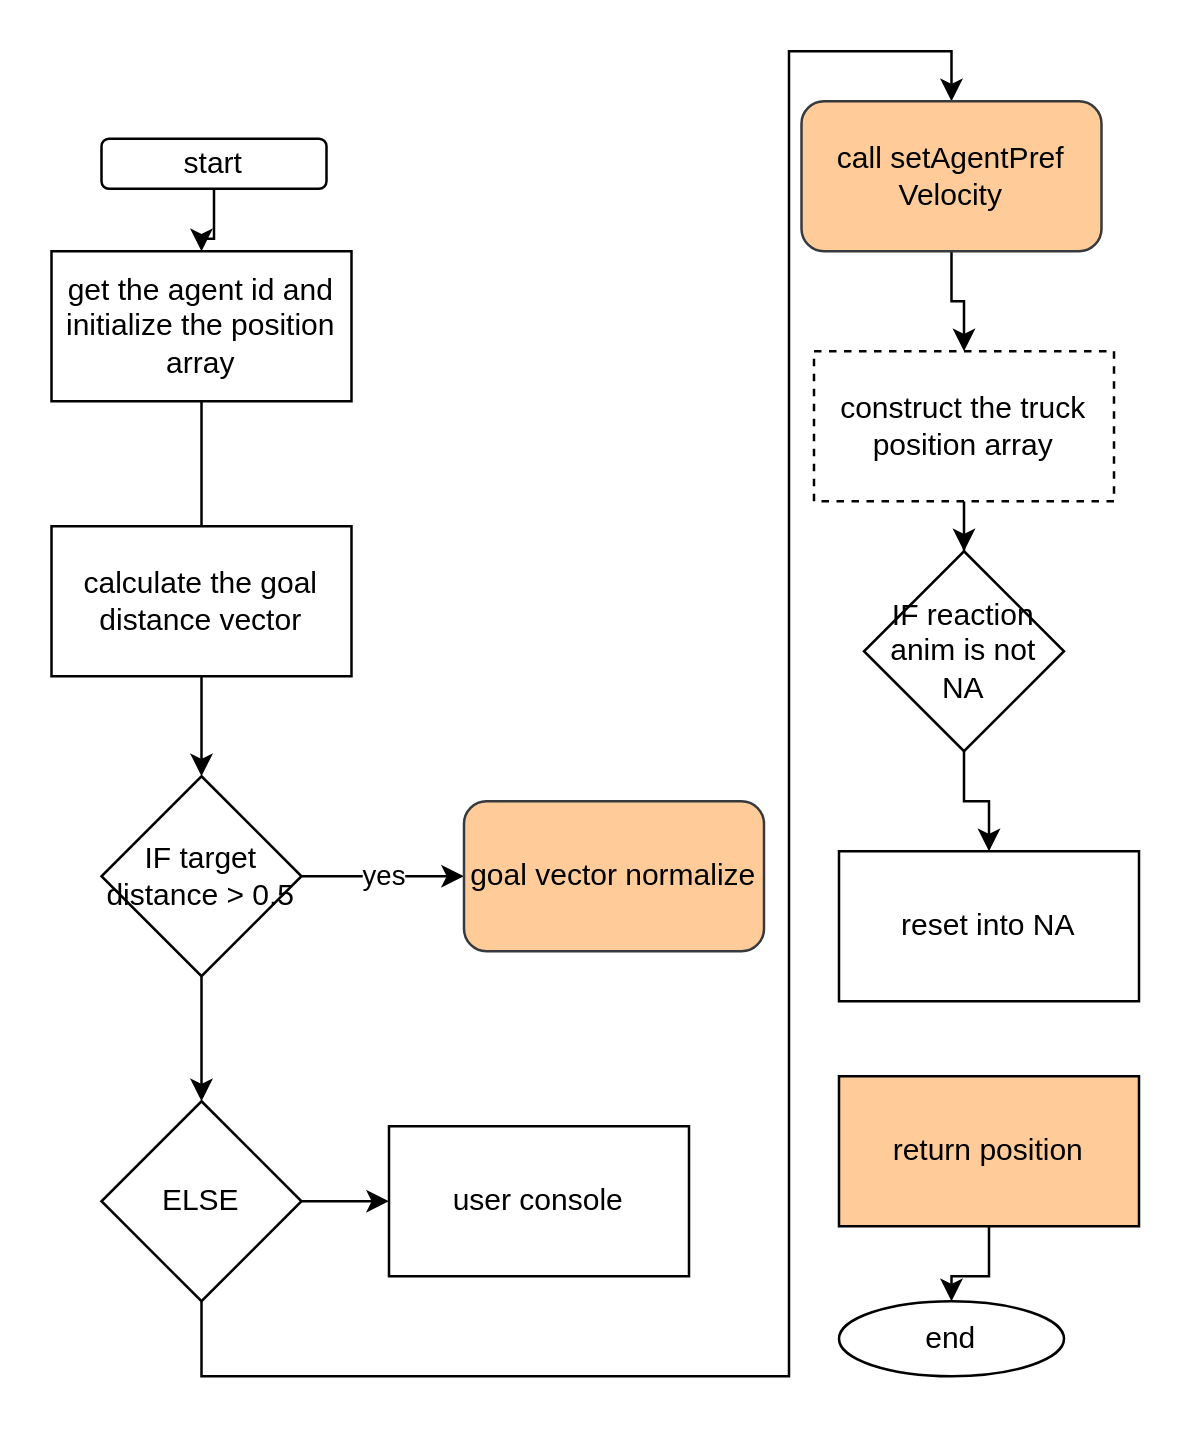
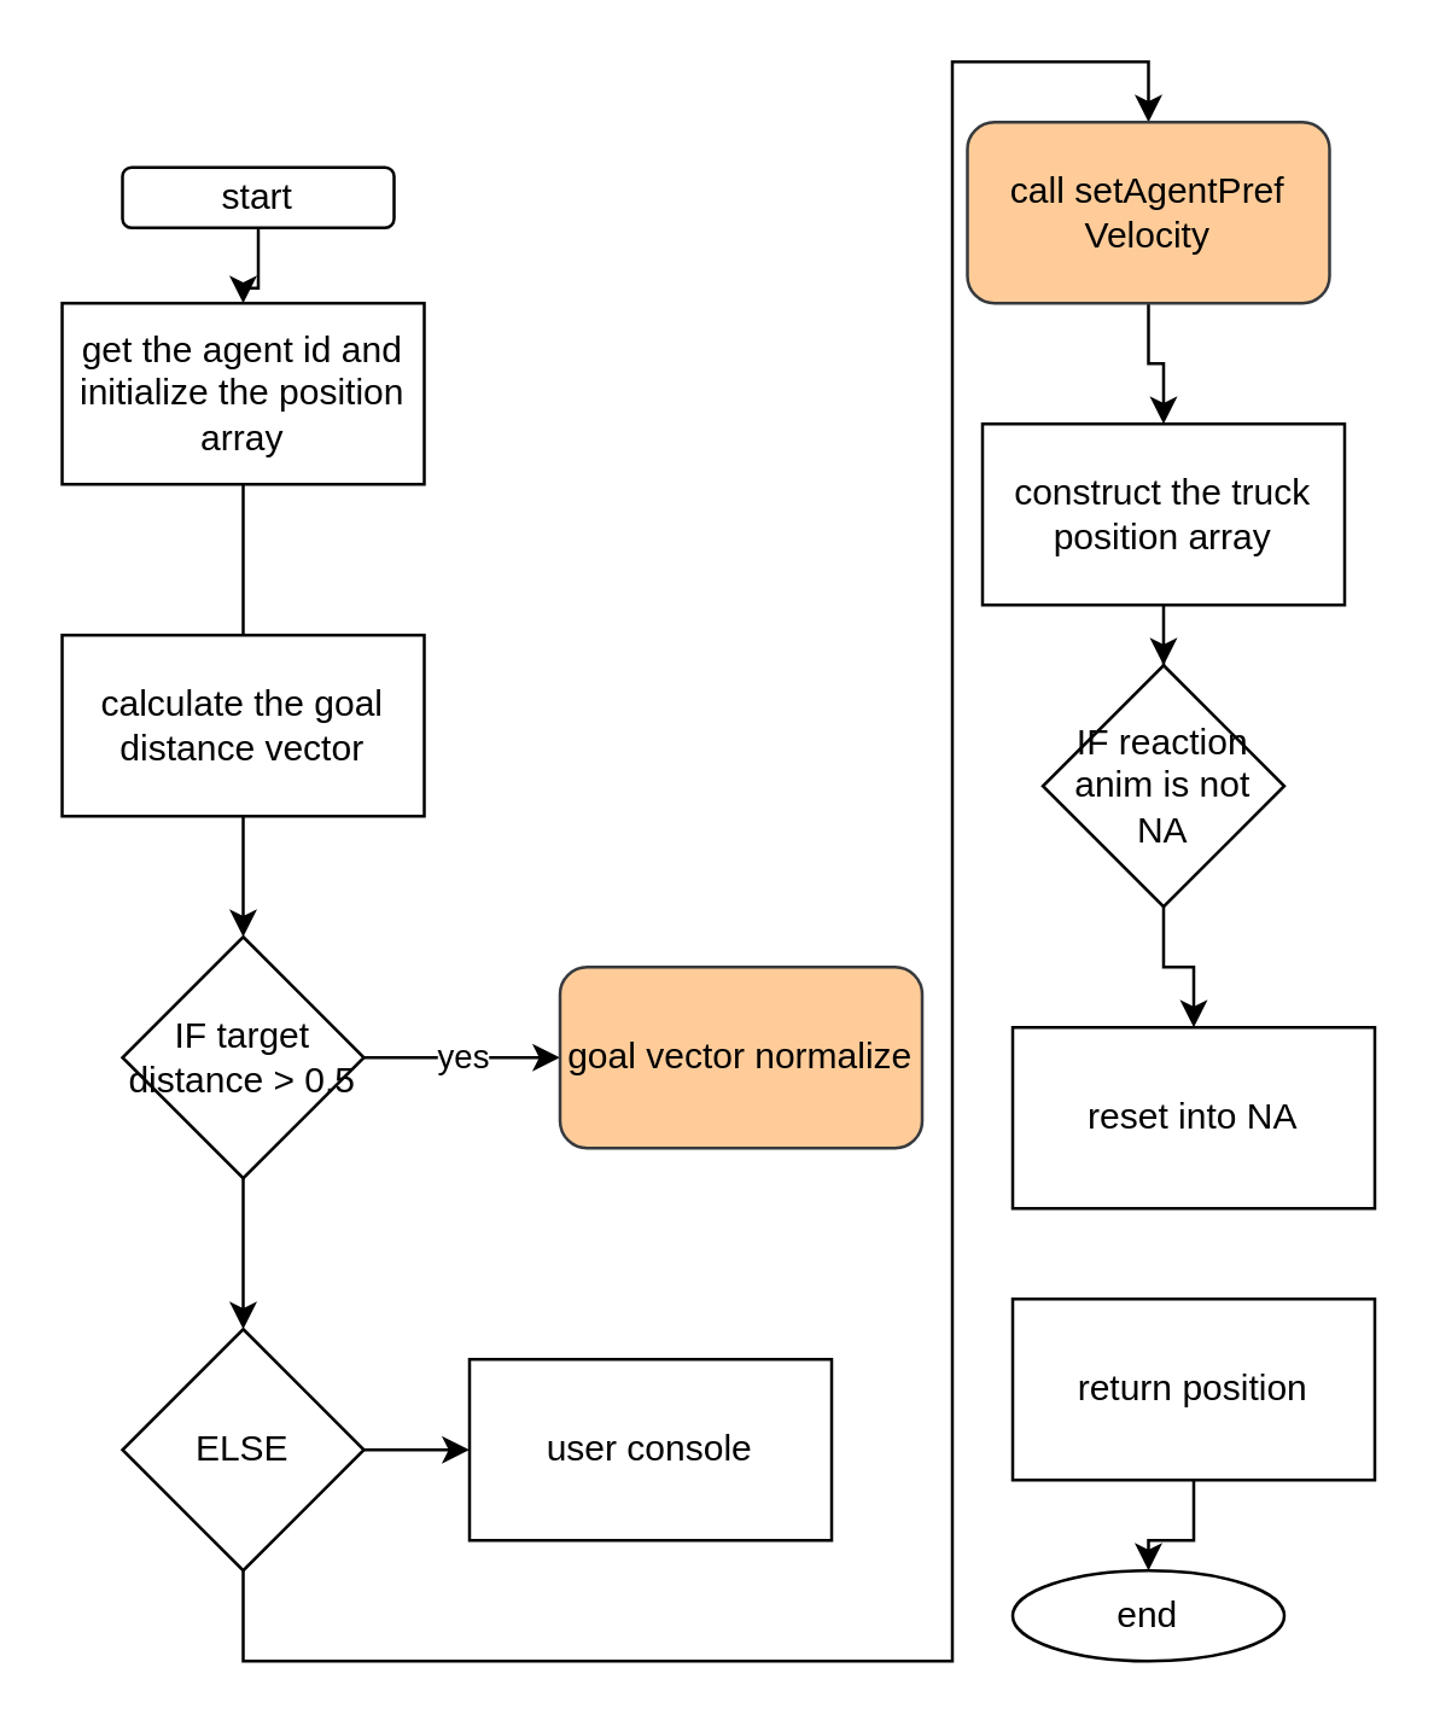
- <mxCell id="19" value="construct the truck position array" style="whiteSpace=wrap;html=1;rounded=0;dashed=1;" vertex="1" parent="1"><mxGeometry x="325" y="140" width="120" height="60" as="geometry" /></mxCell>
+ <mxCell id="19" value="construct the truck position array" style="whiteSpace=wrap;html=1;rounded=0;" vertex="1" parent="1"><mxGeometry x="325" y="140" width="120" height="60" as="geometry" /></mxCell>
- <mxCell id="24" value="return position" style="whiteSpace=wrap;html=1;rounded=0;fillColor=#ffcc99;" vertex="1" parent="1"><mxGeometry x="335" y="430" width="120" height="60" as="geometry" /></mxCell>
+ <mxCell id="24" value="return position" style="whiteSpace=wrap;html=1;rounded=0;" vertex="1" parent="1"><mxGeometry x="335" y="430" width="120" height="60" as="geometry" /></mxCell>
